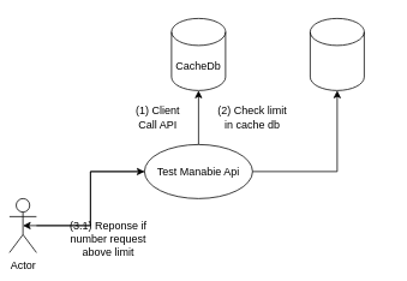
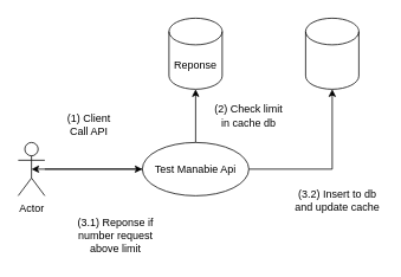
- <mxCell id="8" value="CacheDb" style="shape=cylinder3;whiteSpace=wrap;html=1;boundedLbl=1;backgroundOutline=1;size=15;" vertex="1" parent="1"><mxGeometry x="190" y="20" width="60" height="80" as="geometry" /></mxCell>
+ <mxCell id="8" value="Reponse" style="shape=cylinder3;whiteSpace=wrap;html=1;boundedLbl=1;backgroundOutline=1;size=15;" vertex="1" parent="1"><mxGeometry x="190" y="20" width="60" height="80" as="geometry" /></mxCell>
- <mxCell id="10" value="(1) Client Call API" style="text;html=1;strokeColor=none;fillColor=none;align=center;verticalAlign=middle;whiteSpace=wrap;rounded=0;" vertex="1" parent="1"><mxGeometry x="145" y="110" width="60" height="40" as="geometry" /></mxCell>
+ <mxCell id="10" value="(1) Client Call API" style="text;html=1;strokeColor=none;fillColor=none;align=center;verticalAlign=middle;whiteSpace=wrap;rounded=0;" vertex="1" parent="1"><mxGeometry x="70" y="120" width="60" height="40" as="geometry" /></mxCell>
+ <mxCell id="13" value="(3.2) Insert to db and update cache" style="text;html=1;strokeColor=none;fillColor=none;align=center;verticalAlign=middle;whiteSpace=wrap;rounded=0;" vertex="1" parent="1"><mxGeometry x="330" y="200" width="100" height="50" as="geometry" /></mxCell>
- <mxCell id="3" value="Actor" style="shape=umlActor;verticalLabelPosition=bottom;verticalAlign=top;html=1;outlineConnect=0;" vertex="1" parent="1"><mxGeometry x="10" y="220" width="30" height="60" as="geometry" /></mxCell>
+ <mxCell id="3" value="Actor" style="shape=umlActor;verticalLabelPosition=bottom;verticalAlign=top;html=1;outlineConnect=0;" vertex="1" parent="1"><mxGeometry x="20" y="160" width="30" height="60" as="geometry" /></mxCell>
- <mxCell id="12" value="(3.1) Reponse if number request above limit" style="text;html=1;strokeColor=none;fillColor=none;align=center;verticalAlign=middle;whiteSpace=wrap;rounded=0;" vertex="1" parent="1"><mxGeometry x="70" y="240" width="100" height="50" as="geometry" /></mxCell>
+ <mxCell id="12" value="(3.1) Reponse if number request above limit" style="text;html=1;strokeColor=none;fillColor=none;align=center;verticalAlign=middle;whiteSpace=wrap;rounded=0;" vertex="1" parent="1"><mxGeometry x="80" y="240" width="100" height="50" as="geometry" /></mxCell>
